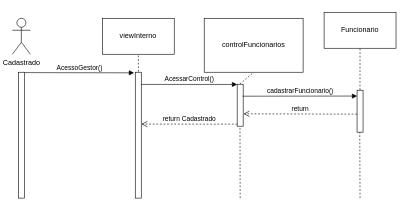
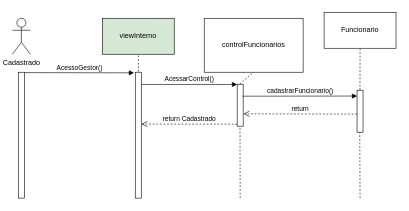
- <mxCell id="14" value="viewInterno" style="rounded=0;whiteSpace=wrap;html=1;" parent="1" vertex="1"><mxGeometry x="170" y="30" width="120" height="60" as="geometry" /></mxCell>
+ <mxCell id="14" value="viewInterno" style="rounded=0;whiteSpace=wrap;html=1;fillColor=#d5e8d4;" parent="1" vertex="1"><mxGeometry x="170" y="30" width="120" height="60" as="geometry" /></mxCell>
